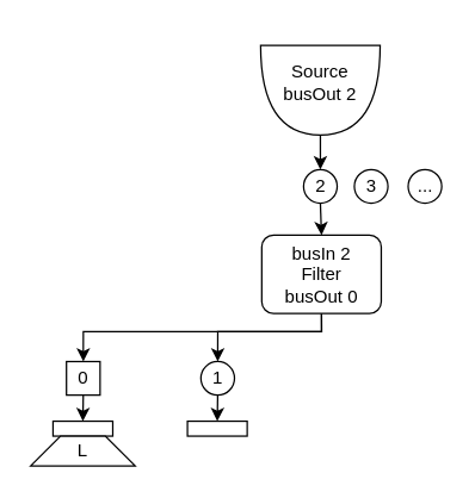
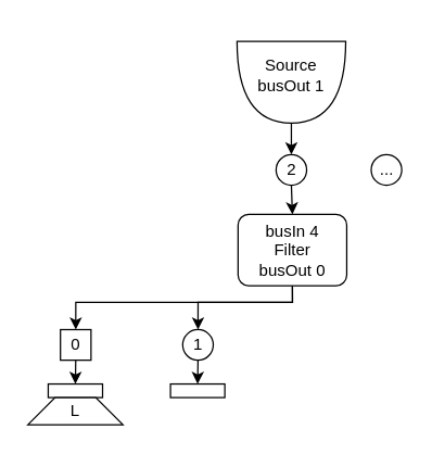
- <mxCell id="4" value="Source&lt;div&gt;busOut 2&lt;/div&gt;" style="text;html=1;align=center;verticalAlign=middle;whiteSpace=wrap;rounded=0;" parent="1" vertex="1"><mxGeometry x="184" y="40" width="60" height="30" as="geometry" /></mxCell>
+ <mxCell id="4" value="Source&lt;div&gt;busOut 1&lt;/div&gt;" style="text;html=1;align=center;verticalAlign=middle;whiteSpace=wrap;rounded=0;" parent="1" vertex="1"><mxGeometry x="184" y="40" width="60" height="30" as="geometry" /></mxCell>
- <mxCell id="17" value="3" style="ellipse;whiteSpace=wrap;html=1;aspect=fixed;" parent="1" vertex="1"><mxGeometry x="236.75" y="113.25" width="22.5" height="22.5" as="geometry" /></mxCell>
- <mxCell id="8" value="busIn 2&lt;div&gt;Filter&lt;br&gt;&lt;div&gt;busOut 0&lt;/div&gt;&lt;/div&gt;" style="text;html=1;align=center;verticalAlign=middle;whiteSpace=wrap;rounded=0;" parent="1" vertex="1"><mxGeometry x="184.75" y="176" width="60" height="15" as="geometry" /></mxCell>
+ <mxCell id="8" value="busIn 4&lt;div&gt;Filter&lt;br&gt;&lt;div&gt;busOut 0&lt;/div&gt;&lt;/div&gt;" style="text;html=1;align=center;verticalAlign=middle;whiteSpace=wrap;rounded=0;" parent="1" vertex="1"><mxGeometry x="184.75" y="176" width="60" height="15" as="geometry" /></mxCell>
